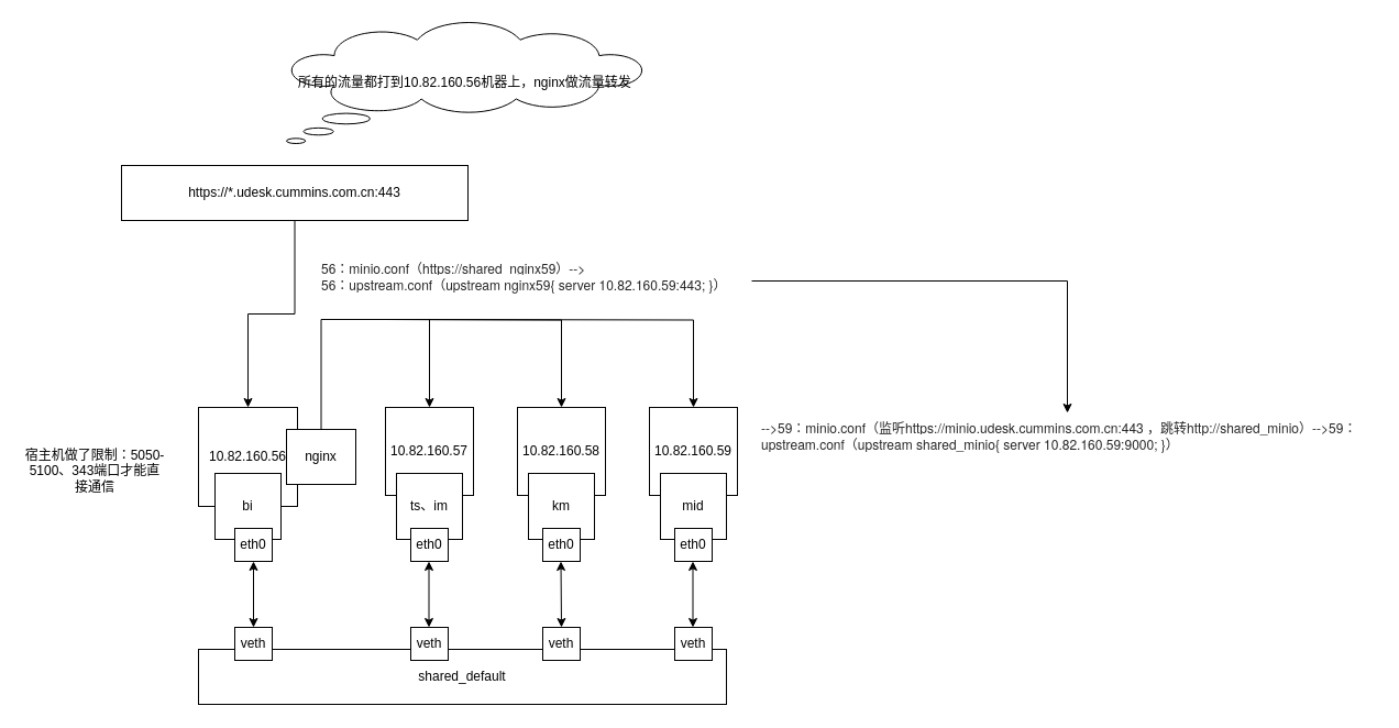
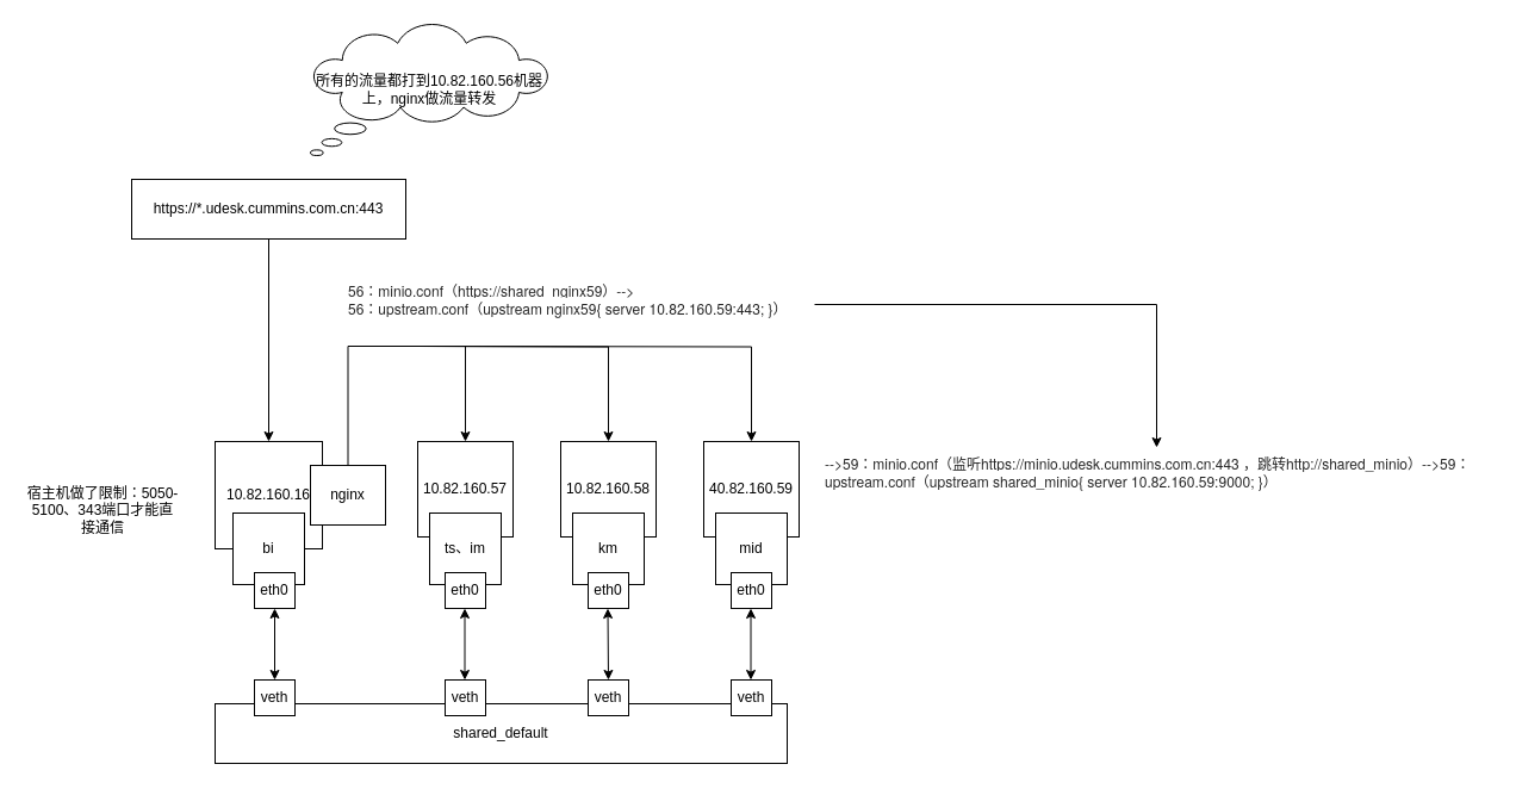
- <mxCell id="31" value="所有的流量都打到10.82.160.56机器上，nginx做流量转发" style="whiteSpace=wrap;html=1;shape=mxgraph.basic.cloud_callout" vertex="1" parent="1"><mxGeometry x="260" y="20" width="325" height="110" as="geometry" /></mxCell>
+ <mxCell id="31" value="所有的流量都打到10.82.160.56机器上，nginx做流量转发" style="whiteSpace=wrap;html=1;shape=mxgraph.basic.cloud_callout" vertex="1" parent="1"><mxGeometry x="260" y="20" width="200" height="110" as="geometry" /></mxCell>
- <mxCell id="26" value="https://*.udesk.cummins.com.cn:443" style="rounded=0;whiteSpace=wrap;html=1;" parent="1" vertex="1"><mxGeometry x="110" y="150" width="315" height="50" as="geometry" /></mxCell>
+ <mxCell id="26" value="https://*.udesk.cummins.com.cn:443" style="rounded=0;whiteSpace=wrap;html=1;" parent="1" vertex="1"><mxGeometry x="110" y="150" width="230" height="50" as="geometry" /></mxCell>
- <mxCell id="3" value="10.82.160.59" style="whiteSpace=wrap;html=1;aspect=fixed;" parent="1" vertex="1"><mxGeometry x="590" y="370" width="80" height="80" as="geometry" /></mxCell>
+ <mxCell id="3" value="40.82.160.59" style="whiteSpace=wrap;html=1;aspect=fixed;" parent="1" vertex="1"><mxGeometry x="590" y="370" width="80" height="80" as="geometry" /></mxCell>
- <mxCell id="4" value="10.82.160.56" style="whiteSpace=wrap;html=1;aspect=fixed;" parent="1" vertex="1"><mxGeometry x="180" y="370" width="90" height="90" as="geometry" /></mxCell>
+ <mxCell id="4" value="10.82.160.16" style="whiteSpace=wrap;html=1;aspect=fixed;" parent="1" vertex="1"><mxGeometry x="180" y="370" width="90" height="90" as="geometry" /></mxCell>
